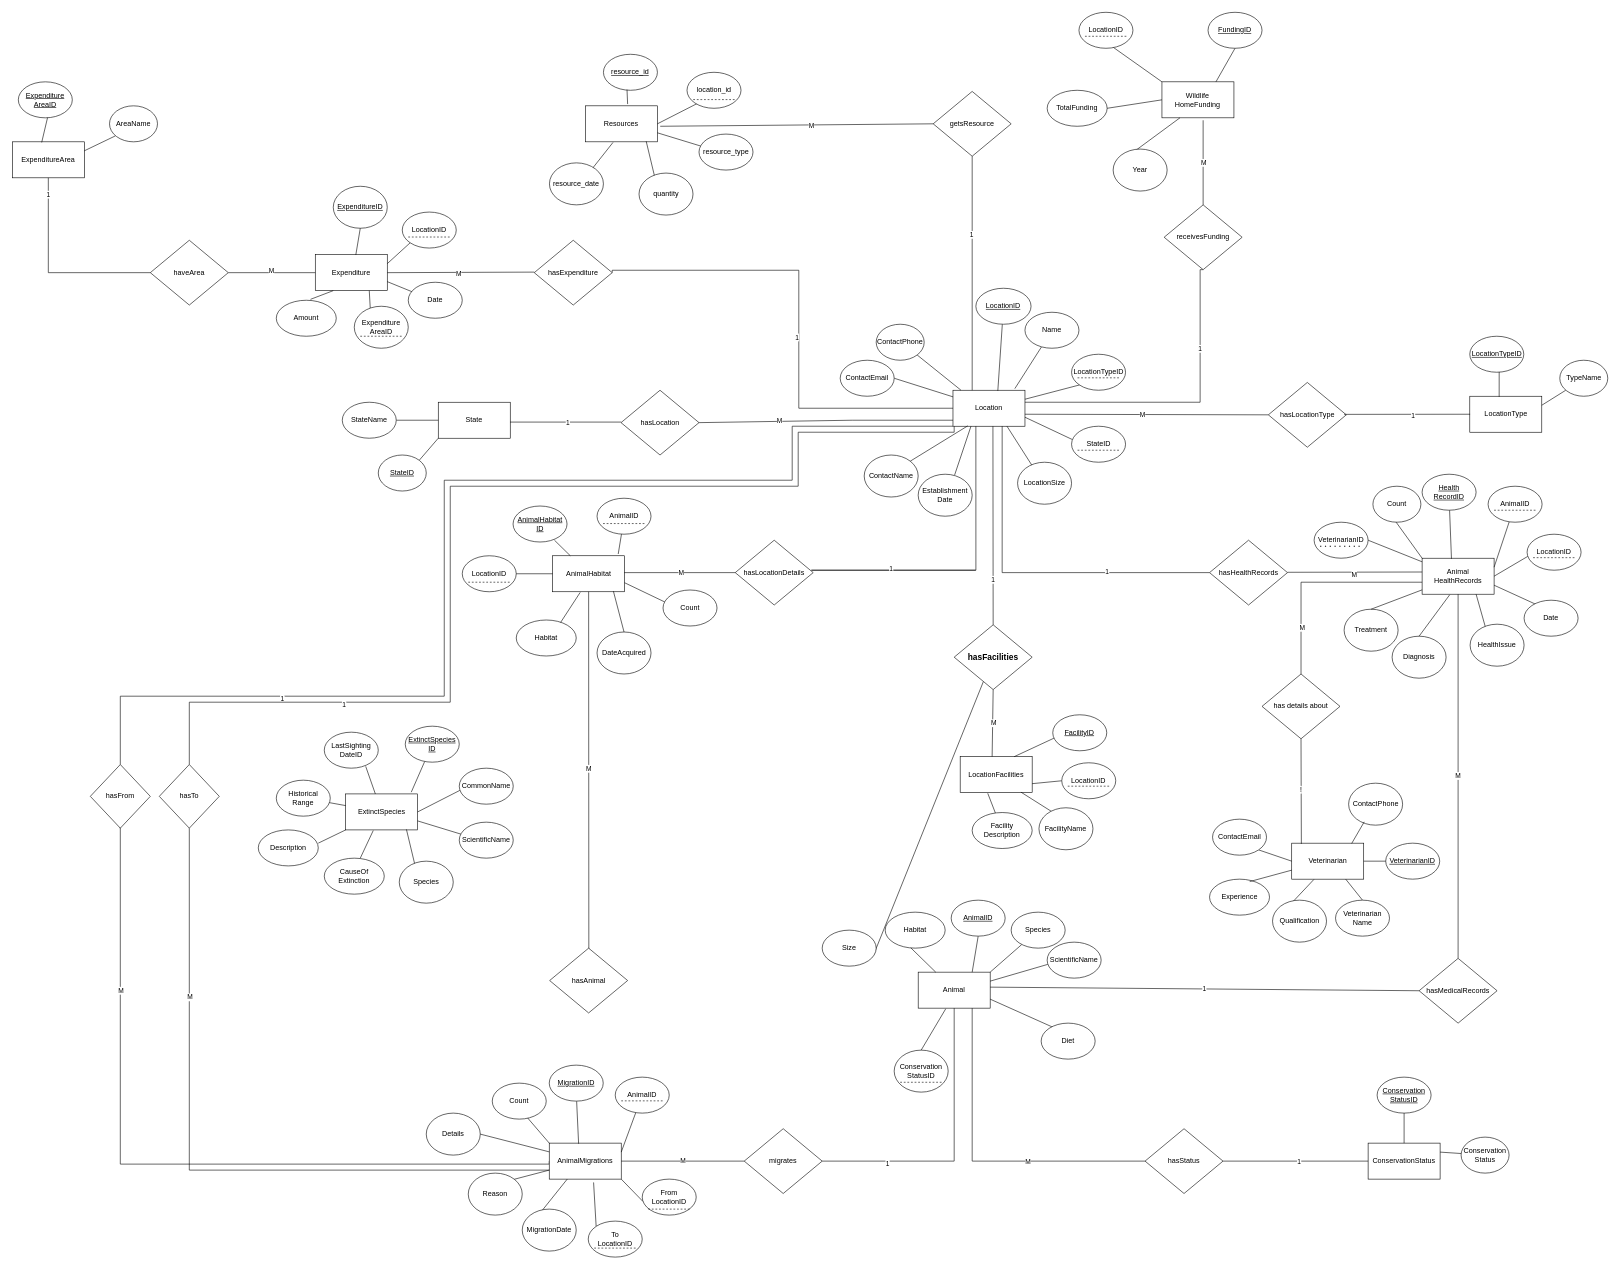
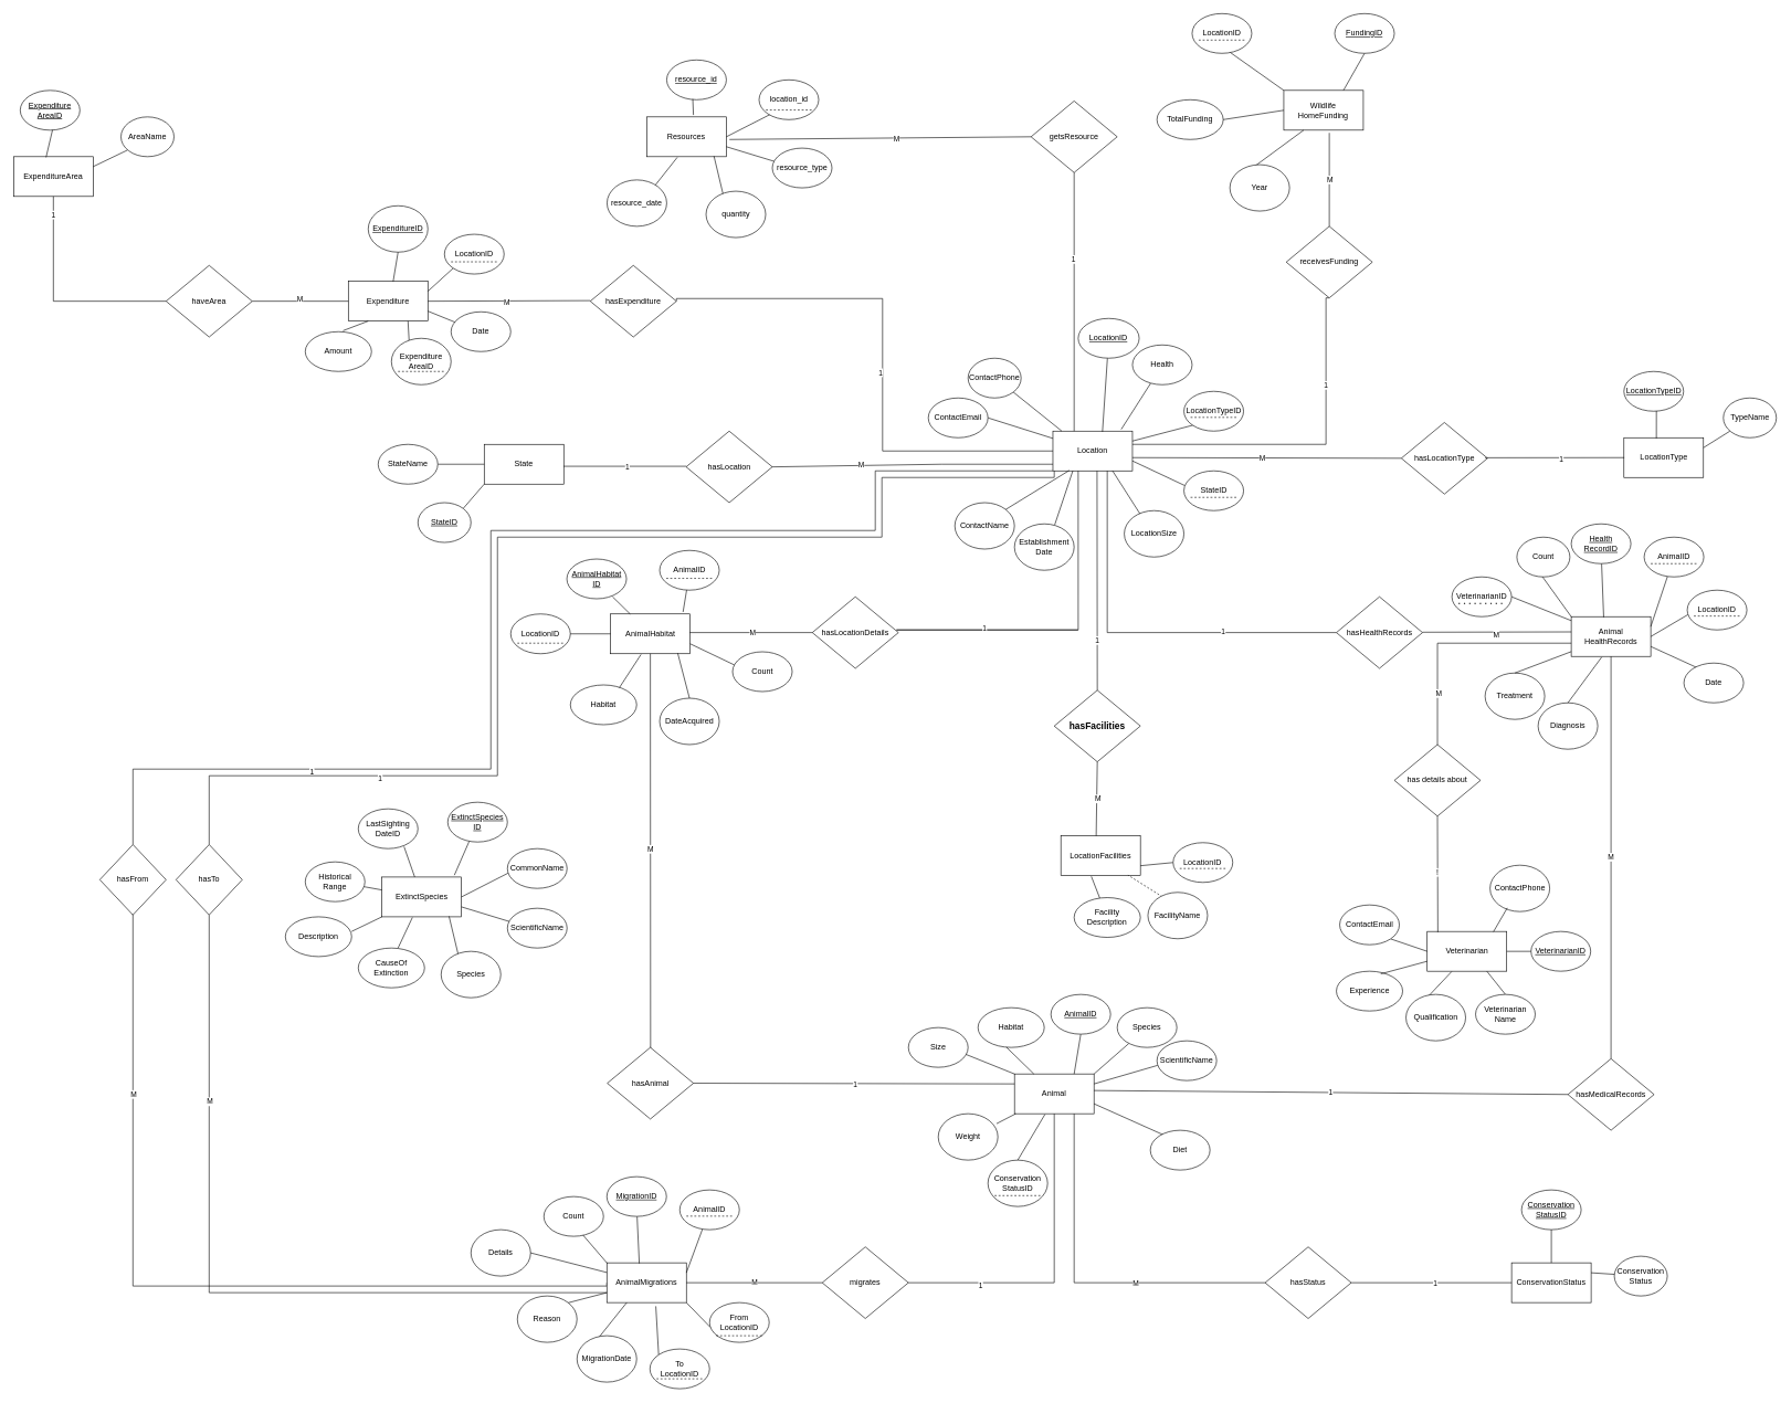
- <mxCell id="14" value="Name" style="ellipse;whiteSpace=wrap;html=1;" parent="1" vertex="1"><mxGeometry x="1708" y="520" width="90" height="60" as="geometry" /></mxCell>
+ <mxCell id="14" value="Health" style="ellipse;whiteSpace=wrap;html=1;" parent="1" vertex="1"><mxGeometry x="1708" y="520" width="90" height="60" as="geometry" /></mxCell>
- <mxCell id="109" value="" style="endArrow=none;html=1;rounded=0;exitX=0.3;exitY=0.143;exitDx=0;exitDy=0;exitPerimeter=0;entryX=0.75;entryY=1;entryDx=0;entryDy=0;" parent="1" source="110" target="99" edge="1"><mxGeometry width="50" height="50" relative="1" as="geometry"><mxPoint x="2450" y="1051" as="sourcePoint" /><mxPoint x="2450" y="1000" as="targetPoint" /><Array as="points" /></mxGeometry></mxCell>
- <mxCell id="110" value="HealthIssue" style="ellipse;whiteSpace=wrap;html=1;" parent="1" vertex="1"><mxGeometry x="2450" y="1040" width="90" height="70" as="geometry" /></mxCell>
- <mxCell id="86" value="&lt;u&gt;FacilityID&lt;/u&gt;" style="ellipse;whiteSpace=wrap;html=1;" parent="1" vertex="1"><mxGeometry x="1754.33" y="1191" width="90" height="60" as="geometry" /></mxCell>
- <mxCell id="87" value="" style="endArrow=none;html=1;rounded=0;exitX=0.022;exitY=0.65;exitDx=0;exitDy=0;entryX=0.75;entryY=0;entryDx=0;entryDy=0;exitPerimeter=0;" parent="1" source="86" target="79" edge="1"><mxGeometry width="50" height="50" relative="1" as="geometry"><mxPoint x="1779.33" y="1311" as="sourcePoint" /><mxPoint x="1730.33" y="1316" as="targetPoint" /><Array as="points" /></mxGeometry></mxCell>
- <mxCell id="81" value="" style="endArrow=none;html=1;rounded=0;exitX=0.3;exitY=0.143;exitDx=0;exitDy=0;exitPerimeter=0;entryX=0.844;entryY=0.985;entryDx=0;entryDy=0;entryPerimeter=0;" parent="1" source="82" target="79" edge="1"><mxGeometry width="50" height="50" relative="1" as="geometry"><mxPoint x="1709.33" y="1383.91" as="sourcePoint" /><mxPoint x="1709.33" y="1332.91" as="targetPoint" /><Array as="points" /></mxGeometry></mxCell>
+ <mxCell id="81" value="" style="endArrow=none;html=1;rounded=0;exitX=0.3;exitY=0.143;exitDx=0;exitDy=0;exitPerimeter=0;entryX=0.844;entryY=0.985;entryDx=0;entryDy=0;entryPerimeter=0;dashed=1;" parent="1" source="82" target="79" edge="1"><mxGeometry width="50" height="50" relative="1" as="geometry"><mxPoint x="1709.33" y="1383.91" as="sourcePoint" /><mxPoint x="1709.33" y="1332.91" as="targetPoint" /><Array as="points" /></mxGeometry></mxCell>
- <mxCell id="43" value="" style="endArrow=none;html=1;rounded=0;exitX=0.956;exitY=0.67;exitDx=0;exitDy=0;exitPerimeter=0;" parent="1" source="44" target="218" edge="1"><mxGeometry width="50" height="50" relative="1" as="geometry"><mxPoint x="1485" y="1735" as="sourcePoint" /><mxPoint x="1745" y="1695" as="targetPoint" /></mxGeometry></mxCell>
+ <mxCell id="43" value="" style="endArrow=none;html=1;rounded=0;entryX=0;entryY=0;entryDx=0;entryDy=0;exitX=0.956;exitY=0.67;exitDx=0;exitDy=0;exitPerimeter=0;" parent="1" source="44" target="29" edge="1"><mxGeometry width="50" height="50" relative="1" as="geometry"><mxPoint x="1485" y="1735" as="sourcePoint" /><mxPoint x="1745" y="1695" as="targetPoint" /></mxGeometry></mxCell>
+ <mxCell id="233" value="" style="endArrow=none;html=1;rounded=0;entryX=1;entryY=0.5;entryDx=0;entryDy=0;exitX=0;exitY=0.25;exitDx=0;exitDy=0;" parent="1" source="29" target="232" edge="1"><mxGeometry width="50" height="50" relative="1" as="geometry"><mxPoint x="1520" y="1640" as="sourcePoint" /><mxPoint x="1080" y="1639" as="targetPoint" /><Array as="points" /></mxGeometry></mxCell>
+ <mxCell id="234" value="1" style="edgeLabel;html=1;align=center;verticalAlign=middle;resizable=0;points=[];" parent="233" vertex="1" connectable="0"><mxGeometry x="-0.01" y="2" relative="1" as="geometry"><mxPoint as="offset" /></mxGeometry></mxCell>
+ <mxCell id="38" value="" style="endArrow=none;html=1;rounded=0;entryX=0.978;entryY=0.214;entryDx=0;entryDy=0;entryPerimeter=0;" parent="1" source="29" target="35" edge="1"><mxGeometry width="50" height="50" relative="1" as="geometry"><mxPoint x="1815" y="1605" as="sourcePoint" /><mxPoint x="1865" y="1555" as="targetPoint" /></mxGeometry></mxCell>
+ <mxCell id="35" value="Weight" style="ellipse;whiteSpace=wrap;html=1;" parent="1" vertex="1"><mxGeometry x="1415" y="1680" width="90" height="70" as="geometry" /></mxCell>
